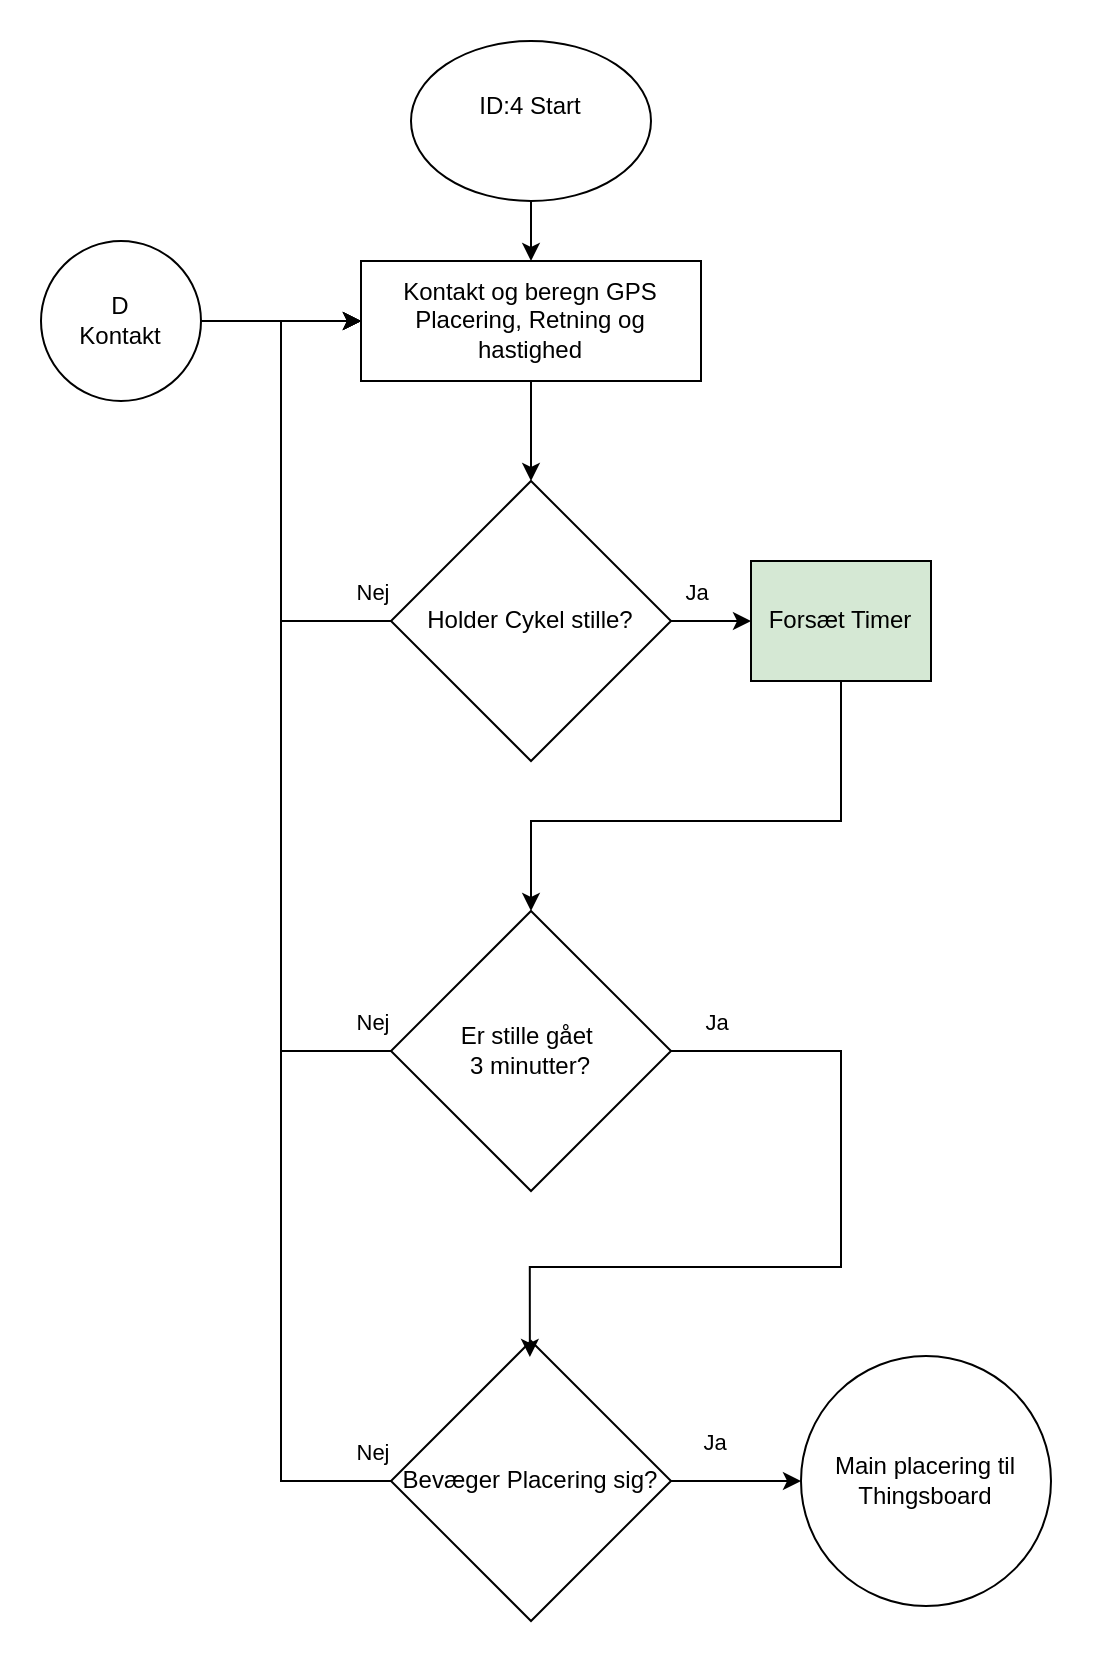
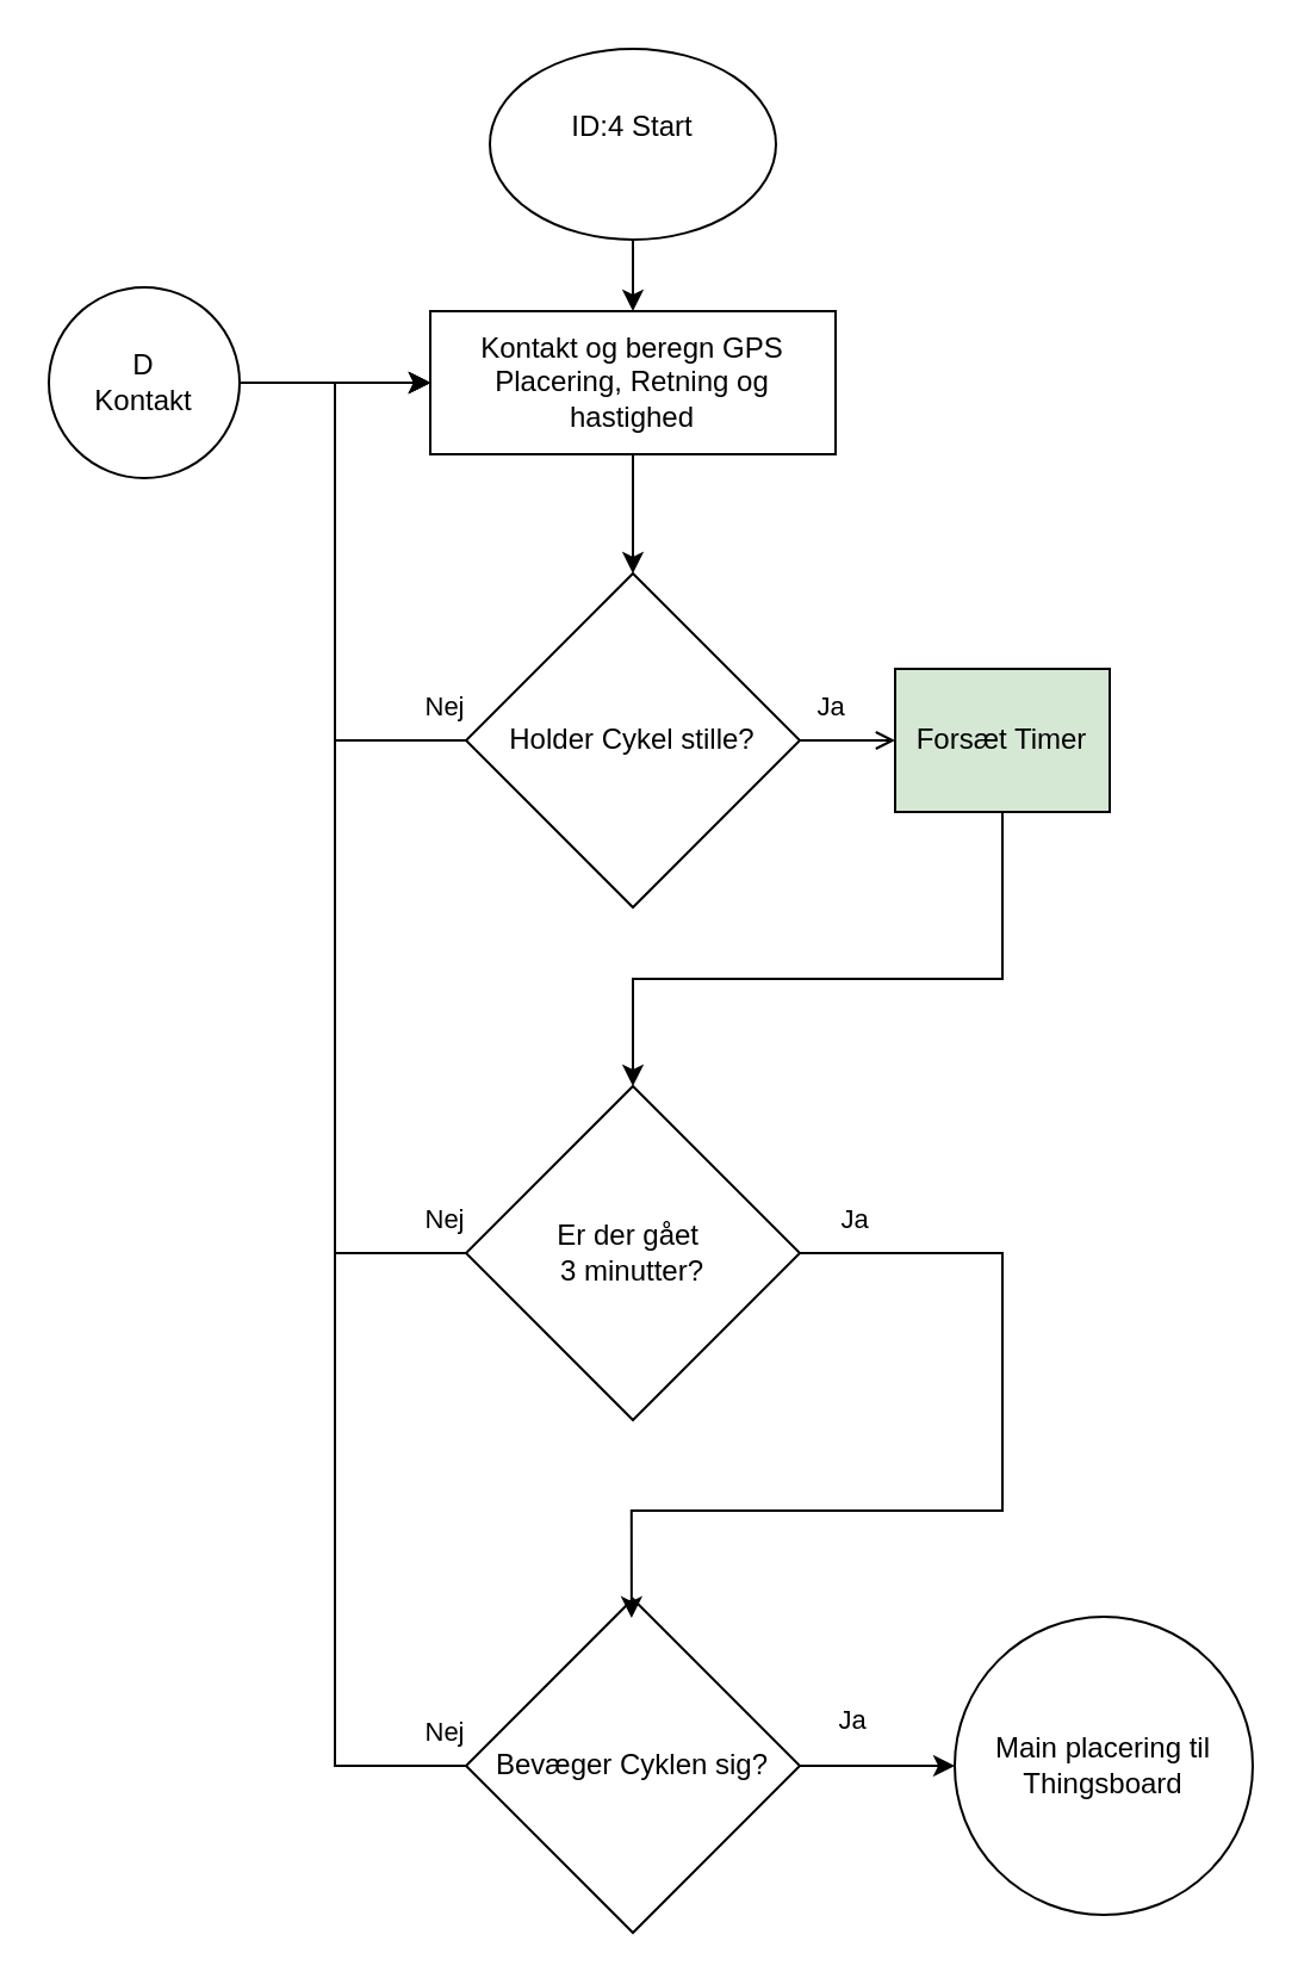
- <mxCell id="21" value="" style="edgeStyle=orthogonalEdgeStyle;rounded=0;orthogonalLoop=1;jettySize=auto;html=1;" edge="1" parent="1" source="23" target="12"><mxGeometry relative="1" as="geometry" /></mxCell>
+ <mxCell id="21" value="" style="edgeStyle=orthogonalEdgeStyle;rounded=0;orthogonalLoop=1;jettySize=auto;html=1;endArrow=open;" edge="1" parent="1" source="23" target="12"><mxGeometry relative="1" as="geometry" /></mxCell>
- <mxCell id="10" value="Er stille gået&amp;nbsp;&lt;div&gt;3 minutter?&lt;/div&gt;" style="rhombus;whiteSpace=wrap;html=1;" vertex="1" parent="1"><mxGeometry x="195" y="455" width="140" height="140" as="geometry" /></mxCell>
+ <mxCell id="10" value="Er der gået&amp;nbsp;&lt;div&gt;3 minutter?&lt;/div&gt;" style="rhombus;whiteSpace=wrap;html=1;" vertex="1" parent="1"><mxGeometry x="195" y="455" width="140" height="140" as="geometry" /></mxCell>
- <mxCell id="17" value="Bevæger Placering sig?" style="rhombus;whiteSpace=wrap;html=1;" vertex="1" parent="1"><mxGeometry x="195" y="670" width="140" height="140" as="geometry" /></mxCell>
+ <mxCell id="17" value="Bevæger Cyklen sig?" style="rhombus;whiteSpace=wrap;html=1;" vertex="1" parent="1"><mxGeometry x="195" y="670" width="140" height="140" as="geometry" /></mxCell>
